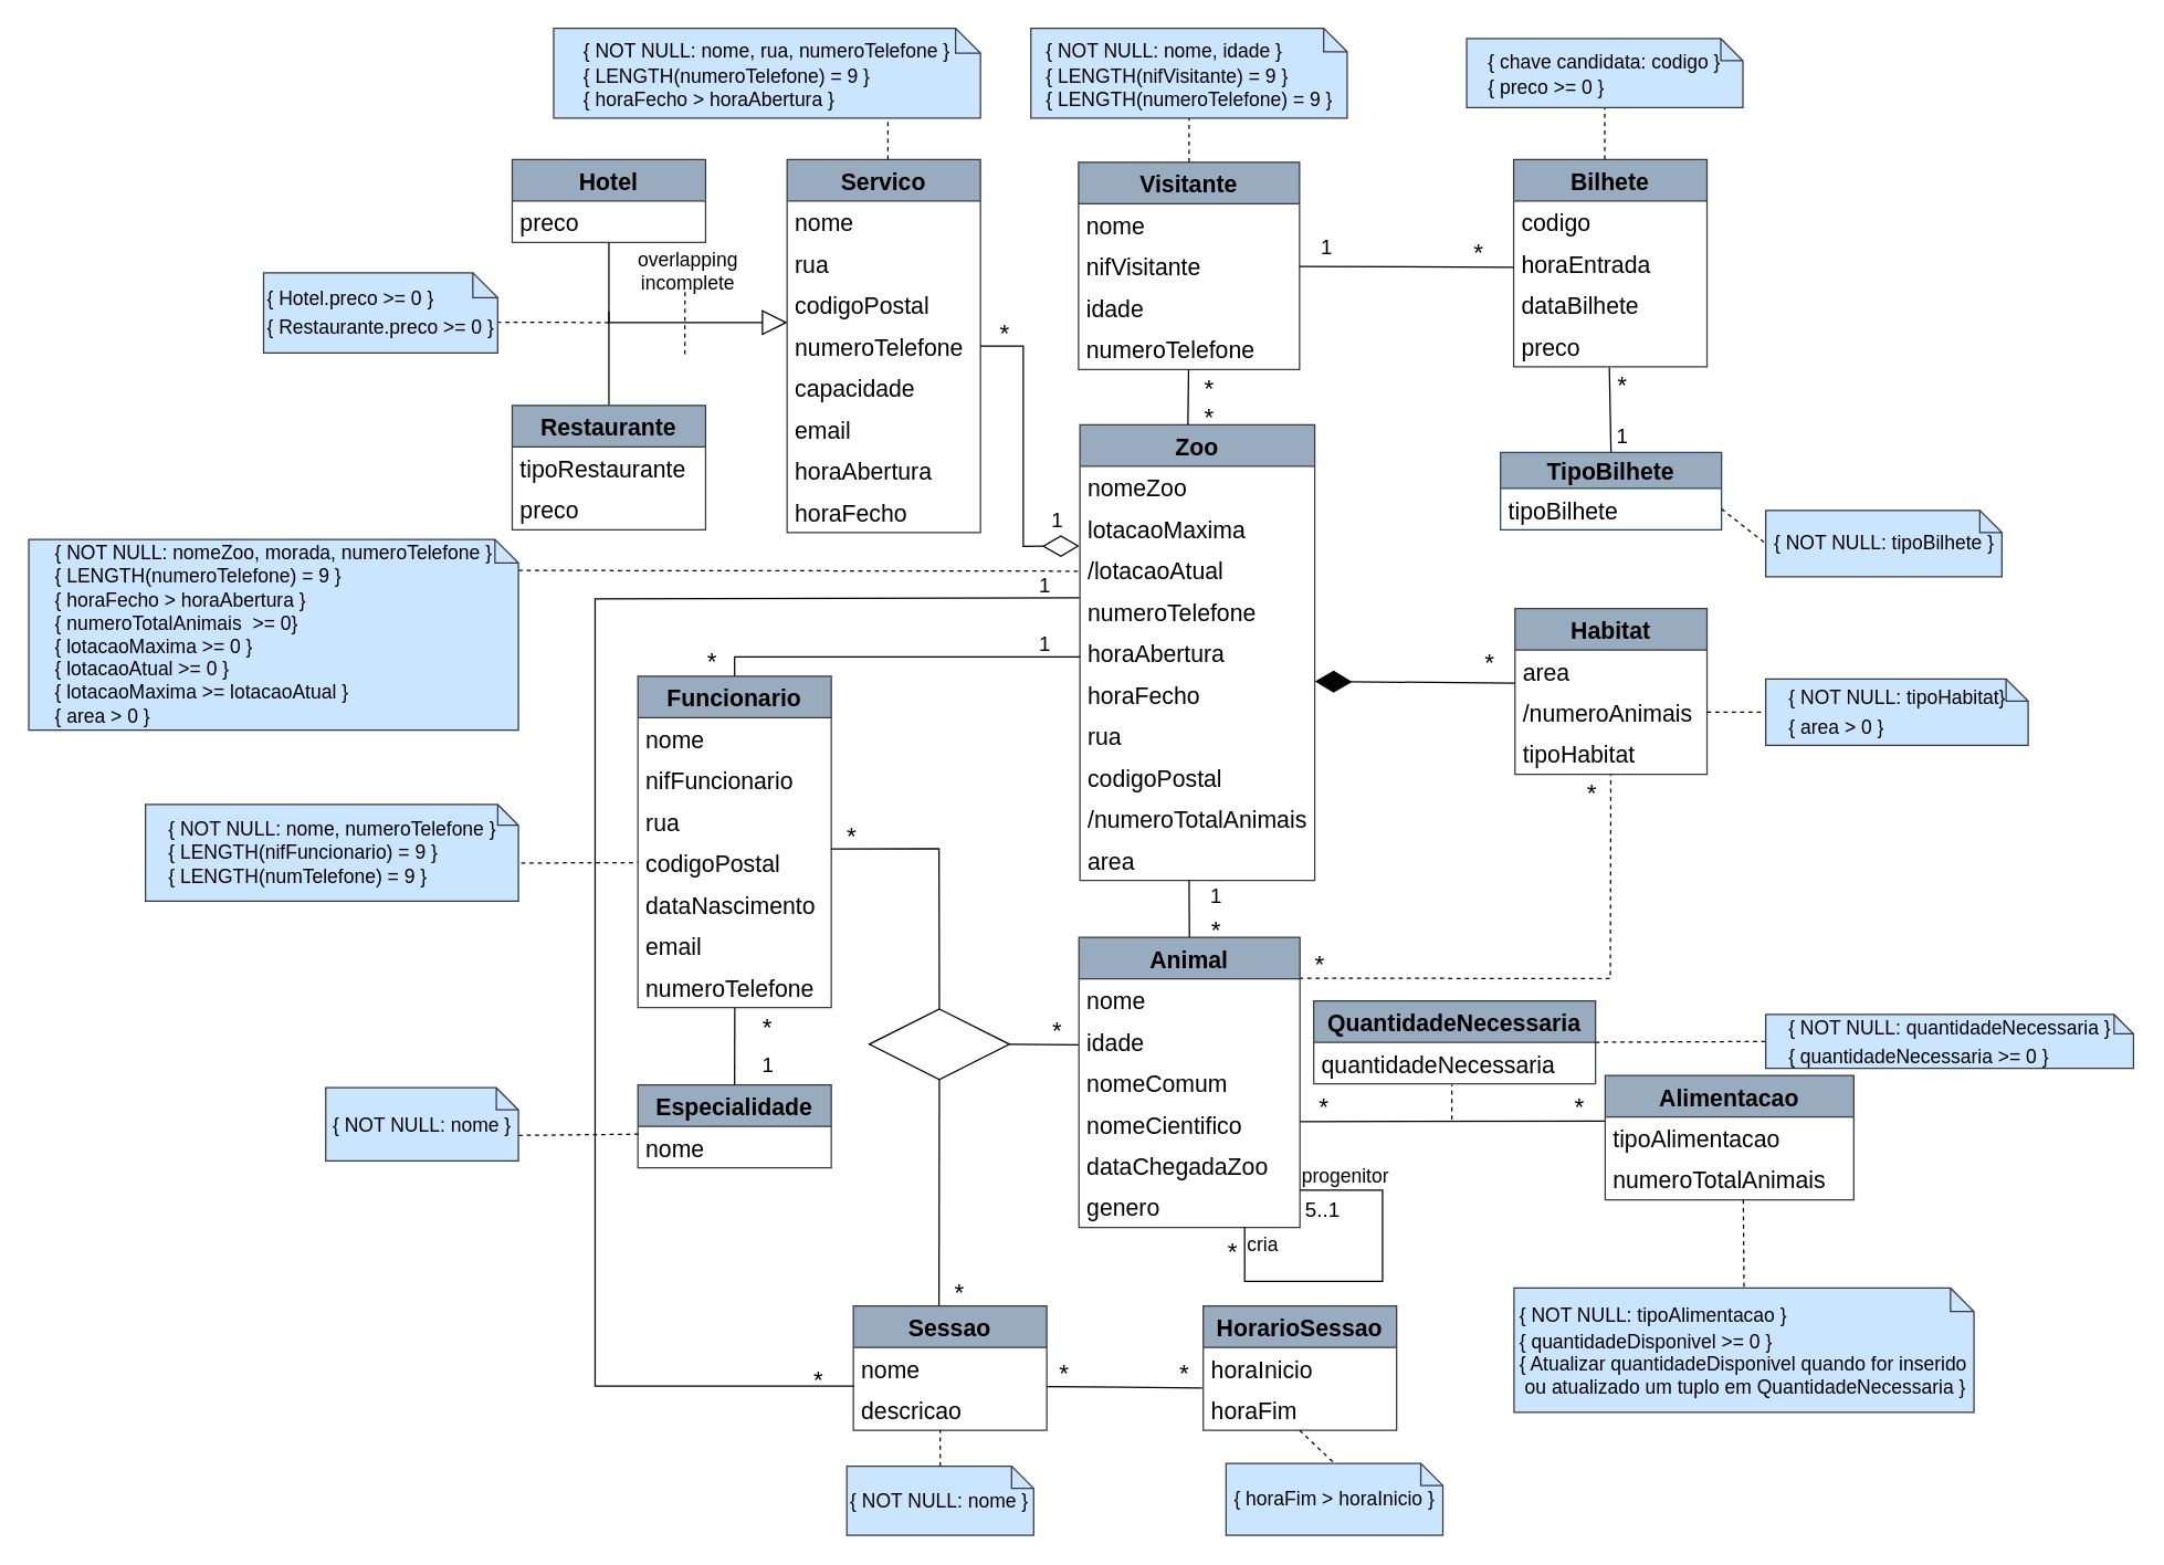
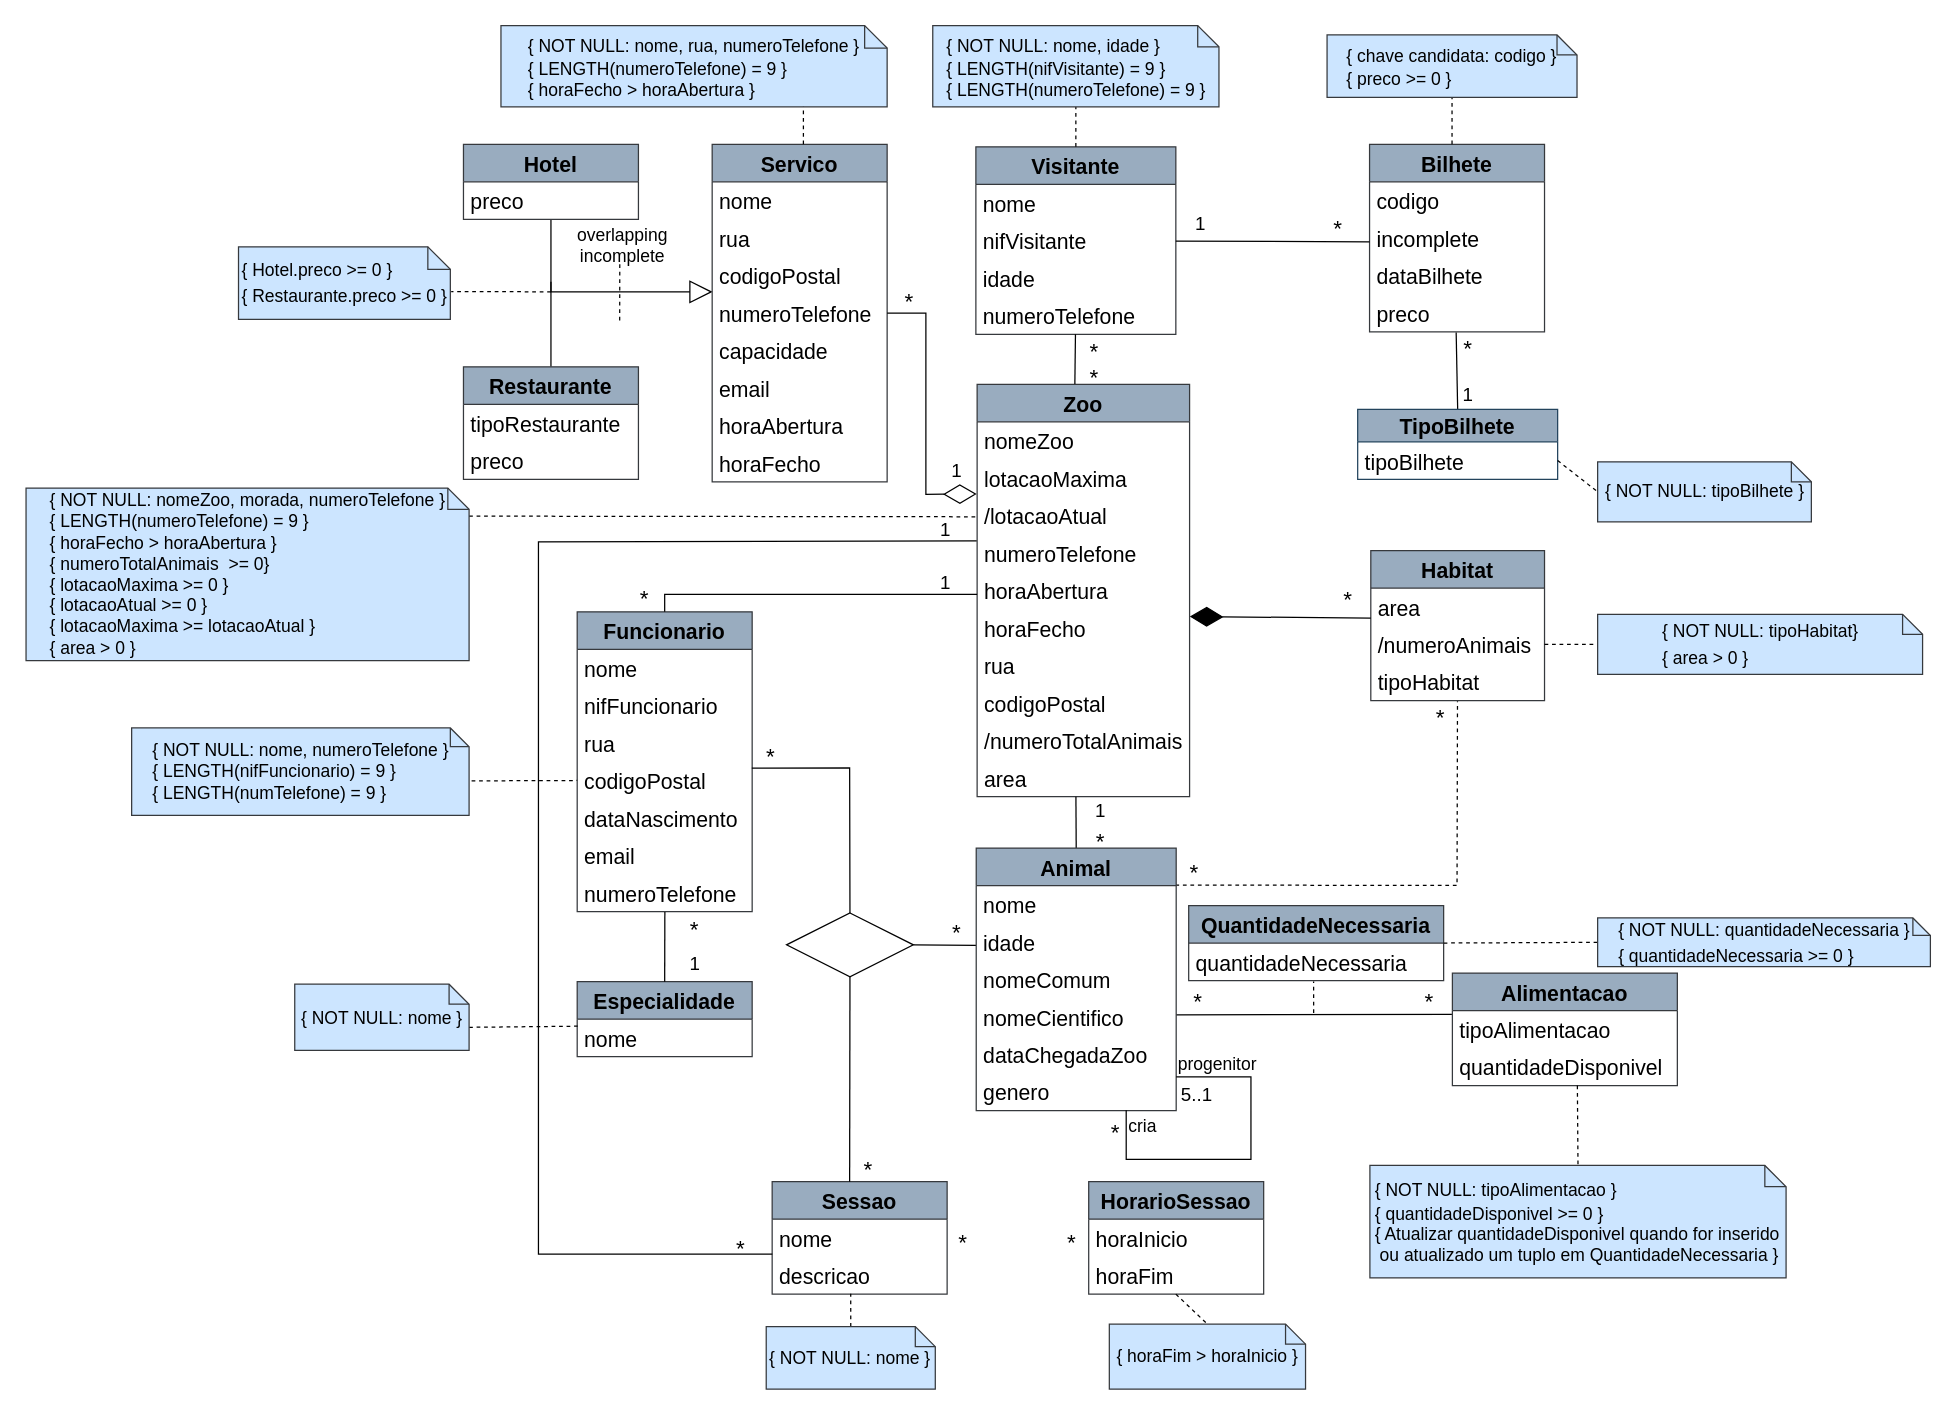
- <mxCell id="22" value="horaEntrada" style="text;strokeColor=none;fillColor=none;align=left;verticalAlign=middle;spacingLeft=4;spacingRight=4;overflow=hidden;points=[[0,0.5],[1,0.5]];portConstraint=eastwest;rotatable=0;fontSize=17;" parent="20" vertex="1"><mxGeometry y="60" width="140" height="30" as="geometry" /></mxCell>
+ <mxCell id="22" value="incomplete" style="text;strokeColor=none;fillColor=none;align=left;verticalAlign=middle;spacingLeft=4;spacingRight=4;overflow=hidden;points=[[0,0.5],[1,0.5]];portConstraint=eastwest;rotatable=0;fontSize=17;" parent="20" vertex="1"><mxGeometry y="60" width="140" height="30" as="geometry" /></mxCell>
- <mxCell id="117" value="&lt;div style=&quot;text-align: justify&quot;&gt;&lt;span style=&quot;font-size: 14px&quot;&gt;{ NOT NULL: tipoHabitat}&lt;/span&gt;&lt;/div&gt;&lt;div style=&quot;text-align: justify&quot;&gt;&lt;span style=&quot;font-size: 14px&quot;&gt;{ area &amp;gt; 0 }&lt;/span&gt;&lt;/div&gt;" style="shape=note;size=16;whiteSpace=wrap;html=1;glass=0;fontSize=17;strokeColor=#36393d;fillColor=#cce5ff;" parent="1" vertex="1"><mxGeometry x="1277.5" y="491" width="190" height="48" as="geometry" /></mxCell>
+ <mxCell id="117" value="&lt;div style=&quot;text-align: justify&quot;&gt;&lt;span style=&quot;font-size: 14px&quot;&gt;{ NOT NULL: tipoHabitat}&lt;/span&gt;&lt;/div&gt;&lt;div style=&quot;text-align: justify&quot;&gt;&lt;span style=&quot;font-size: 14px&quot;&gt;{ area &amp;gt; 0 }&lt;/span&gt;&lt;/div&gt;" style="shape=note;size=16;whiteSpace=wrap;html=1;glass=0;fontSize=17;strokeColor=#36393d;fillColor=#cce5ff;" parent="1" vertex="1"><mxGeometry x="1277.5" y="491" width="260" height="48" as="geometry" /></mxCell>
- <mxCell id="55" value="numeroTotalAnimais" style="text;strokeColor=none;fillColor=none;align=left;verticalAlign=middle;spacingLeft=4;spacingRight=4;overflow=hidden;points=[[0,0.5],[1,0.5]];portConstraint=eastwest;rotatable=0;fontSize=17;" parent="53" vertex="1"><mxGeometry y="60" width="180" height="30" as="geometry" /></mxCell>
+ <mxCell id="55" value="quantidadeDisponivel" style="text;strokeColor=none;fillColor=none;align=left;verticalAlign=middle;spacingLeft=4;spacingRight=4;overflow=hidden;points=[[0,0.5],[1,0.5]];portConstraint=eastwest;rotatable=0;fontSize=17;" parent="53" vertex="1"><mxGeometry y="60" width="180" height="30" as="geometry" /></mxCell>
- <mxCell id="46" value="" style="endArrow=none;html=1;rounded=0;entryX=0.999;entryY=-0.055;entryDx=0;entryDy=0;exitX=-0.006;exitY=0.975;exitDx=0;exitDy=0;exitPerimeter=0;fontSize=17;entryPerimeter=0;" parent="1" source="44" target="71" edge="1"><mxGeometry width="50" height="50" relative="1" as="geometry"><mxPoint x="909.84" y="985.62" as="sourcePoint" /><mxPoint x="751.25" y="1004.58" as="targetPoint" /></mxGeometry></mxCell>
